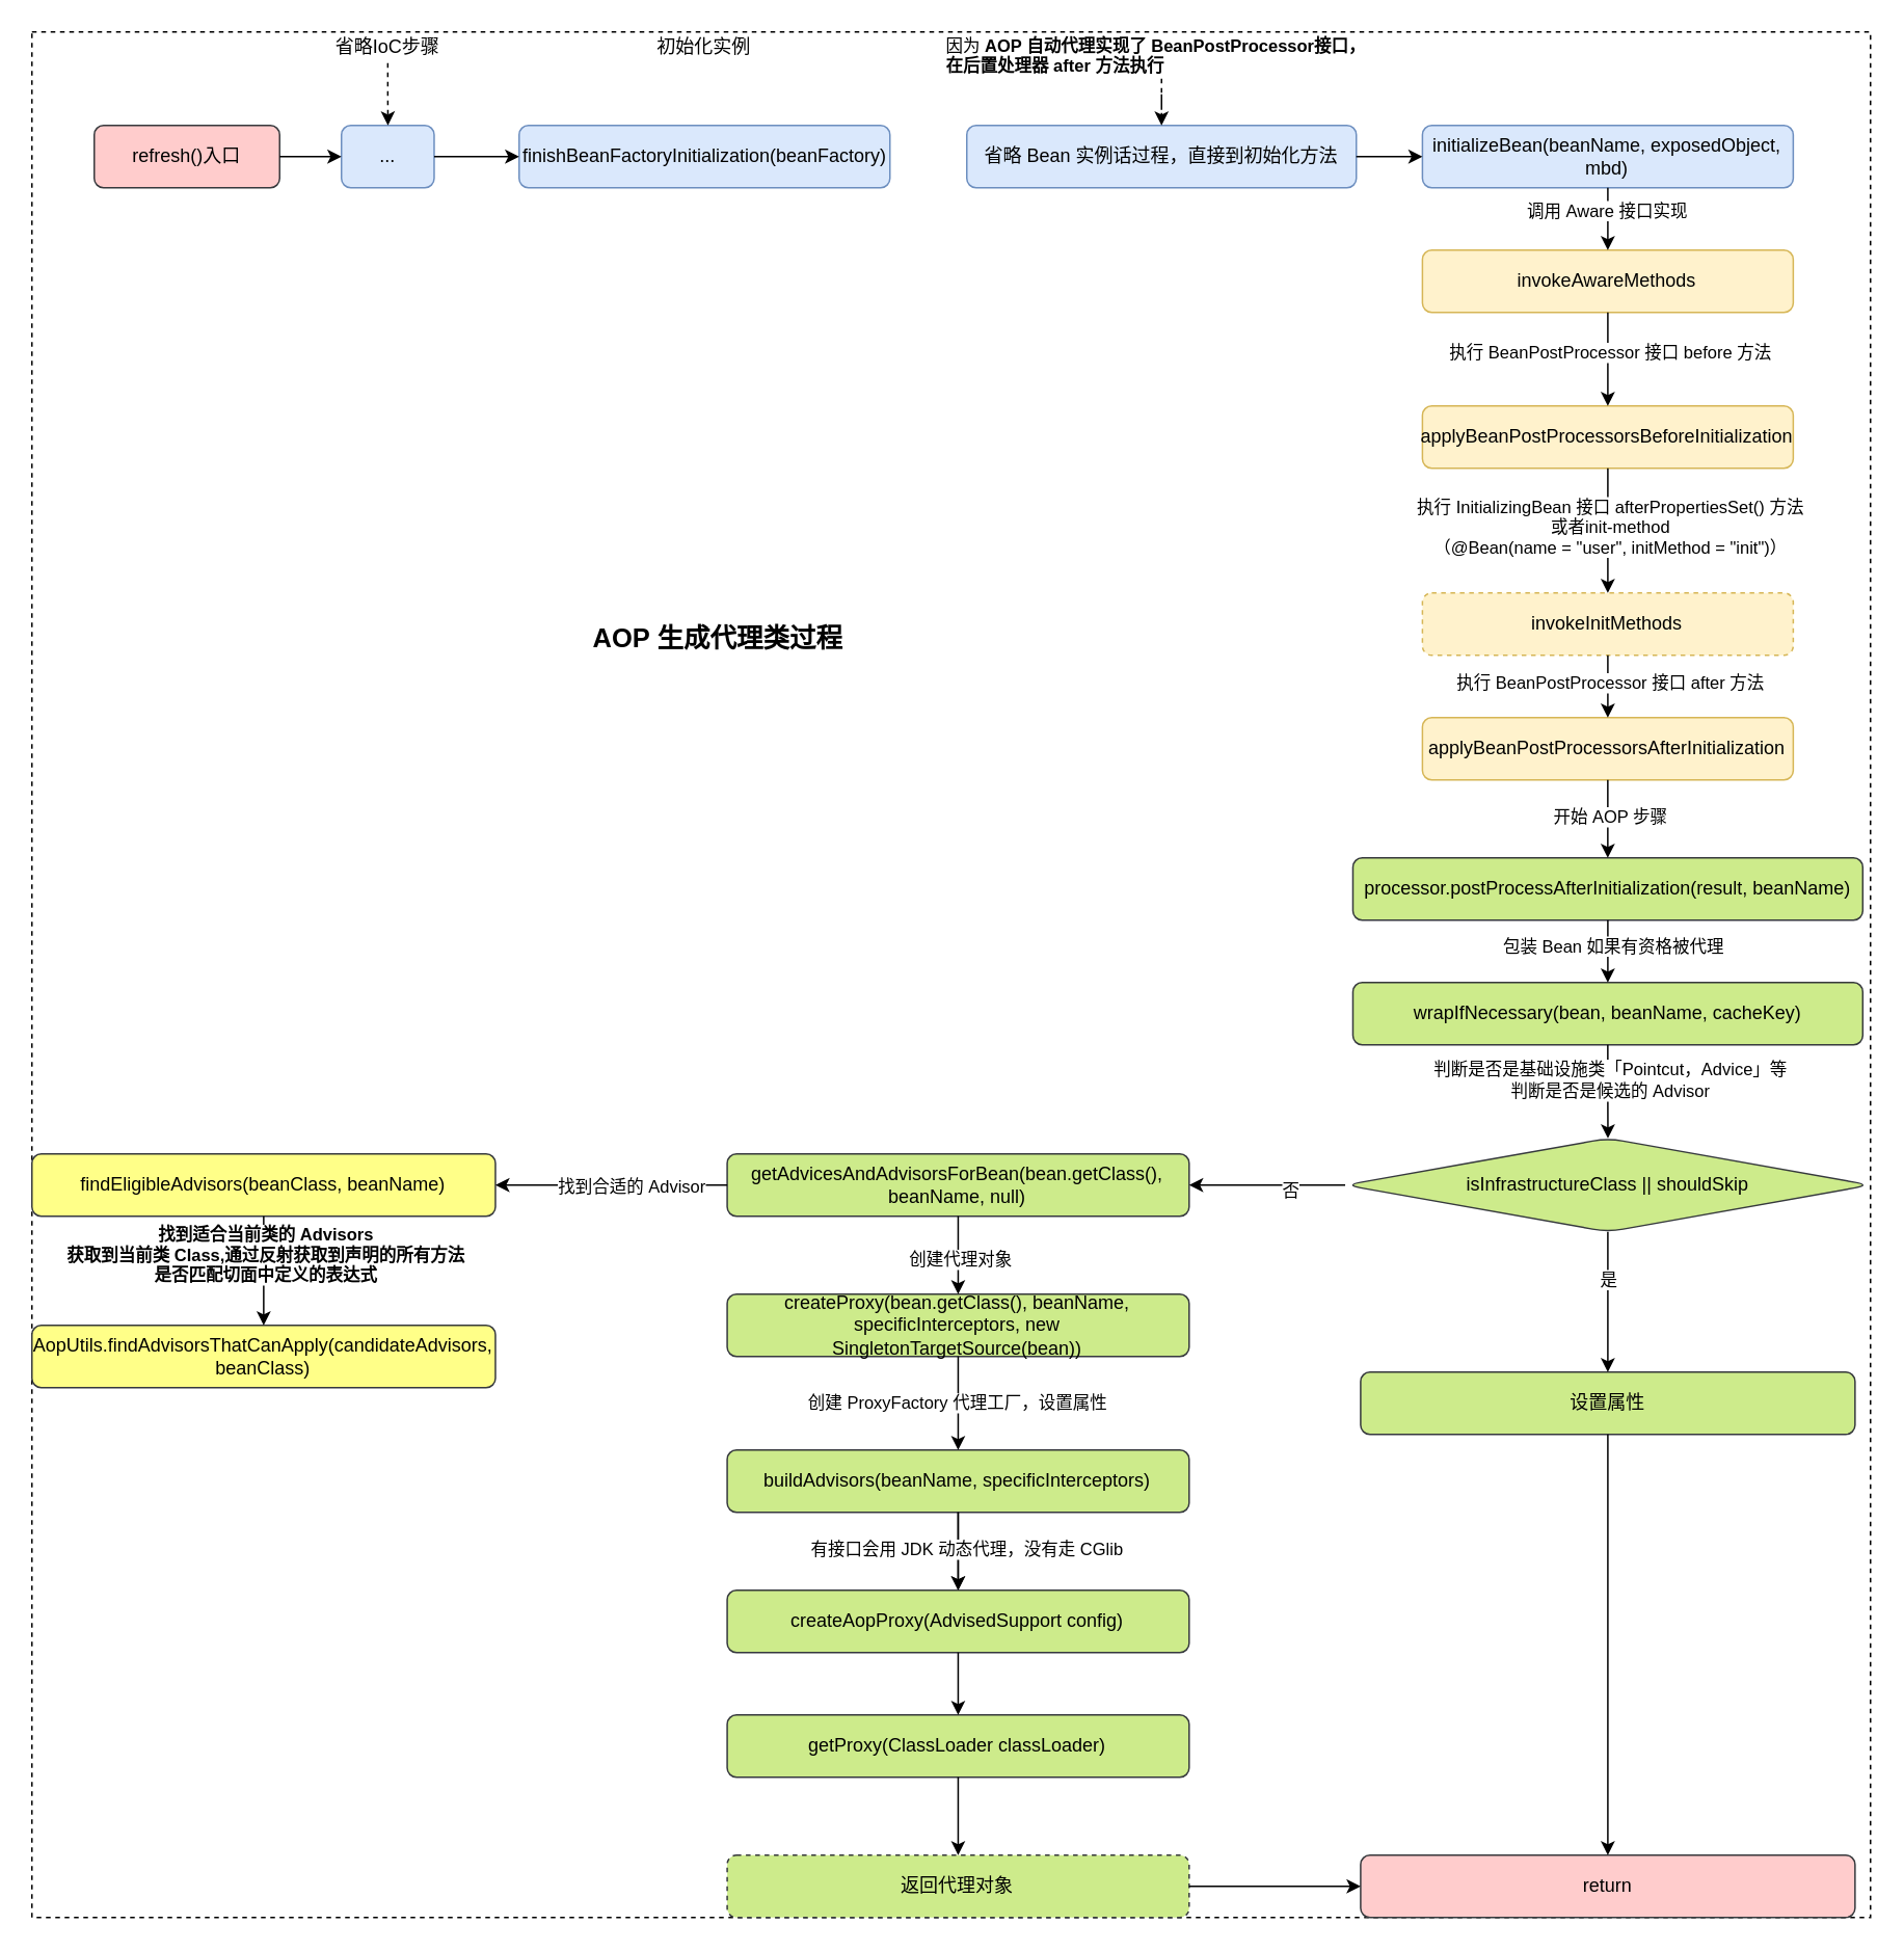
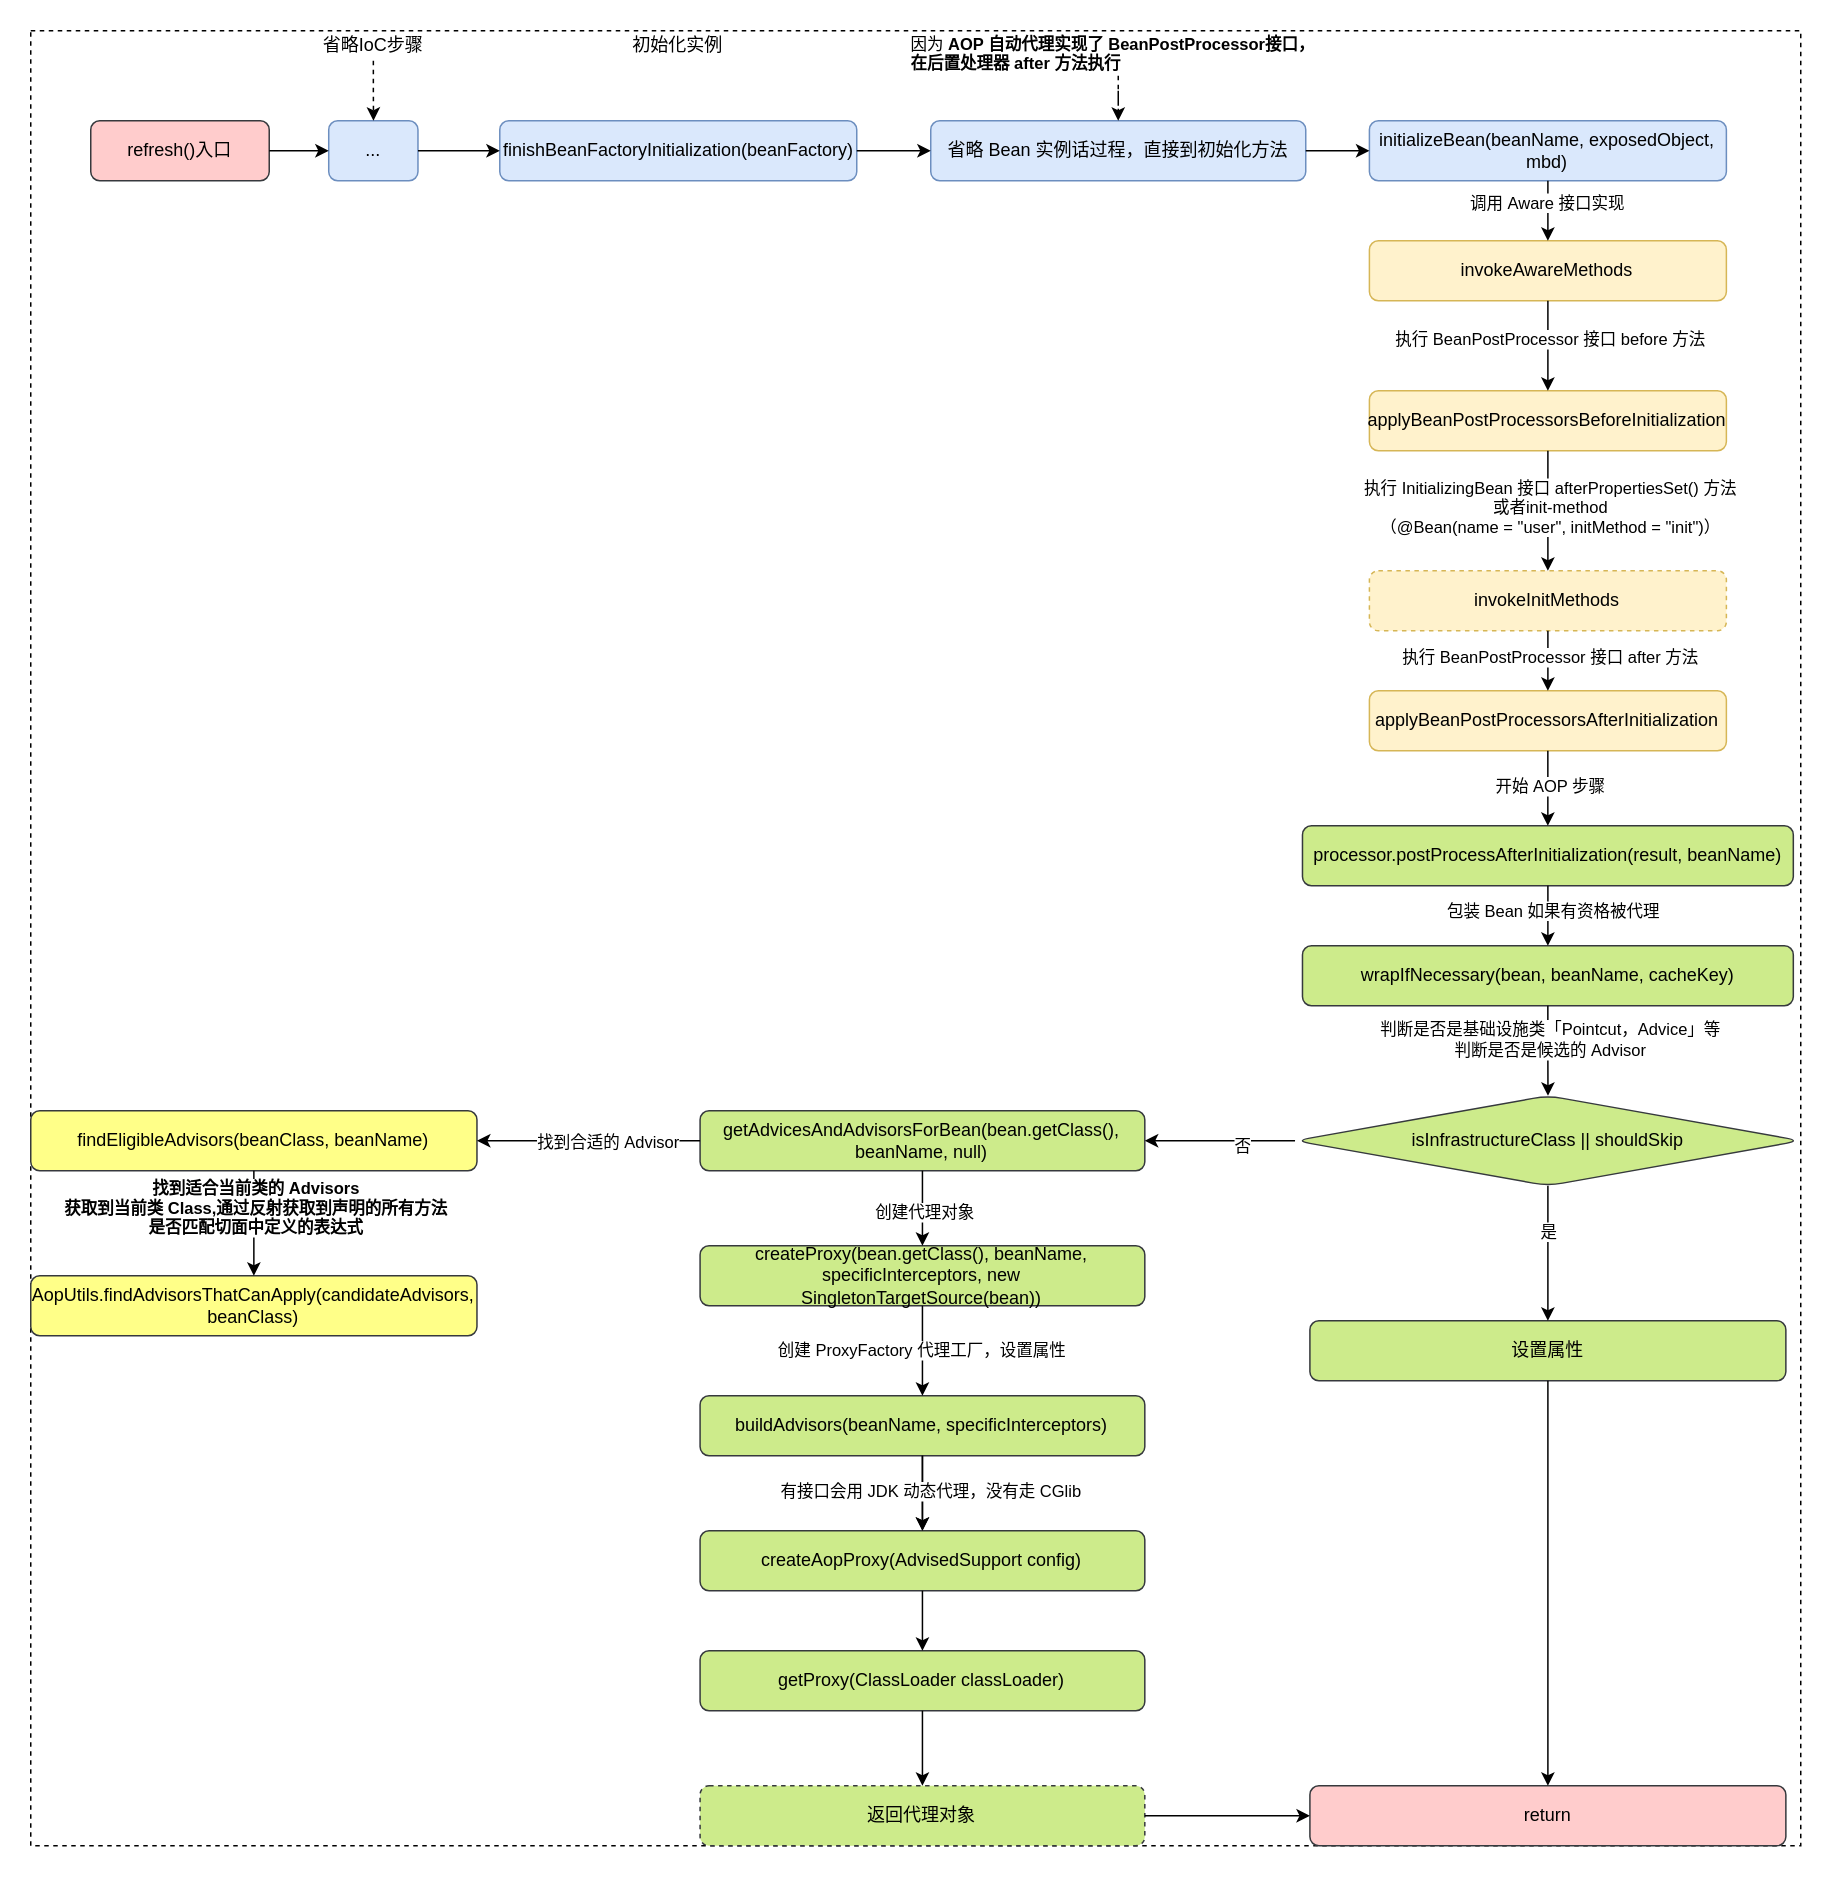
+ <mxCell id="12" value="" style="edgeStyle=orthogonalEdgeStyle;rounded=0;orthogonalLoop=1;jettySize=auto;html=1;labelBorderColor=none;" edge="1" parent="2" source="8" target="11"><mxGeometry relative="1" as="geometry" /></mxCell>
- <mxCell id="66" value="&lt;b&gt;&lt;font style=&quot;font-size: 17px&quot;&gt;AOP 生成代理类过程&lt;/font&gt;&lt;/b&gt;" style="text;html=1;align=center;verticalAlign=middle;resizable=0;points=[];autosize=1;" vertex="1" parent="1"><mxGeometry x="370" y="400" width="180" height="20" as="geometry" /></mxCell>
